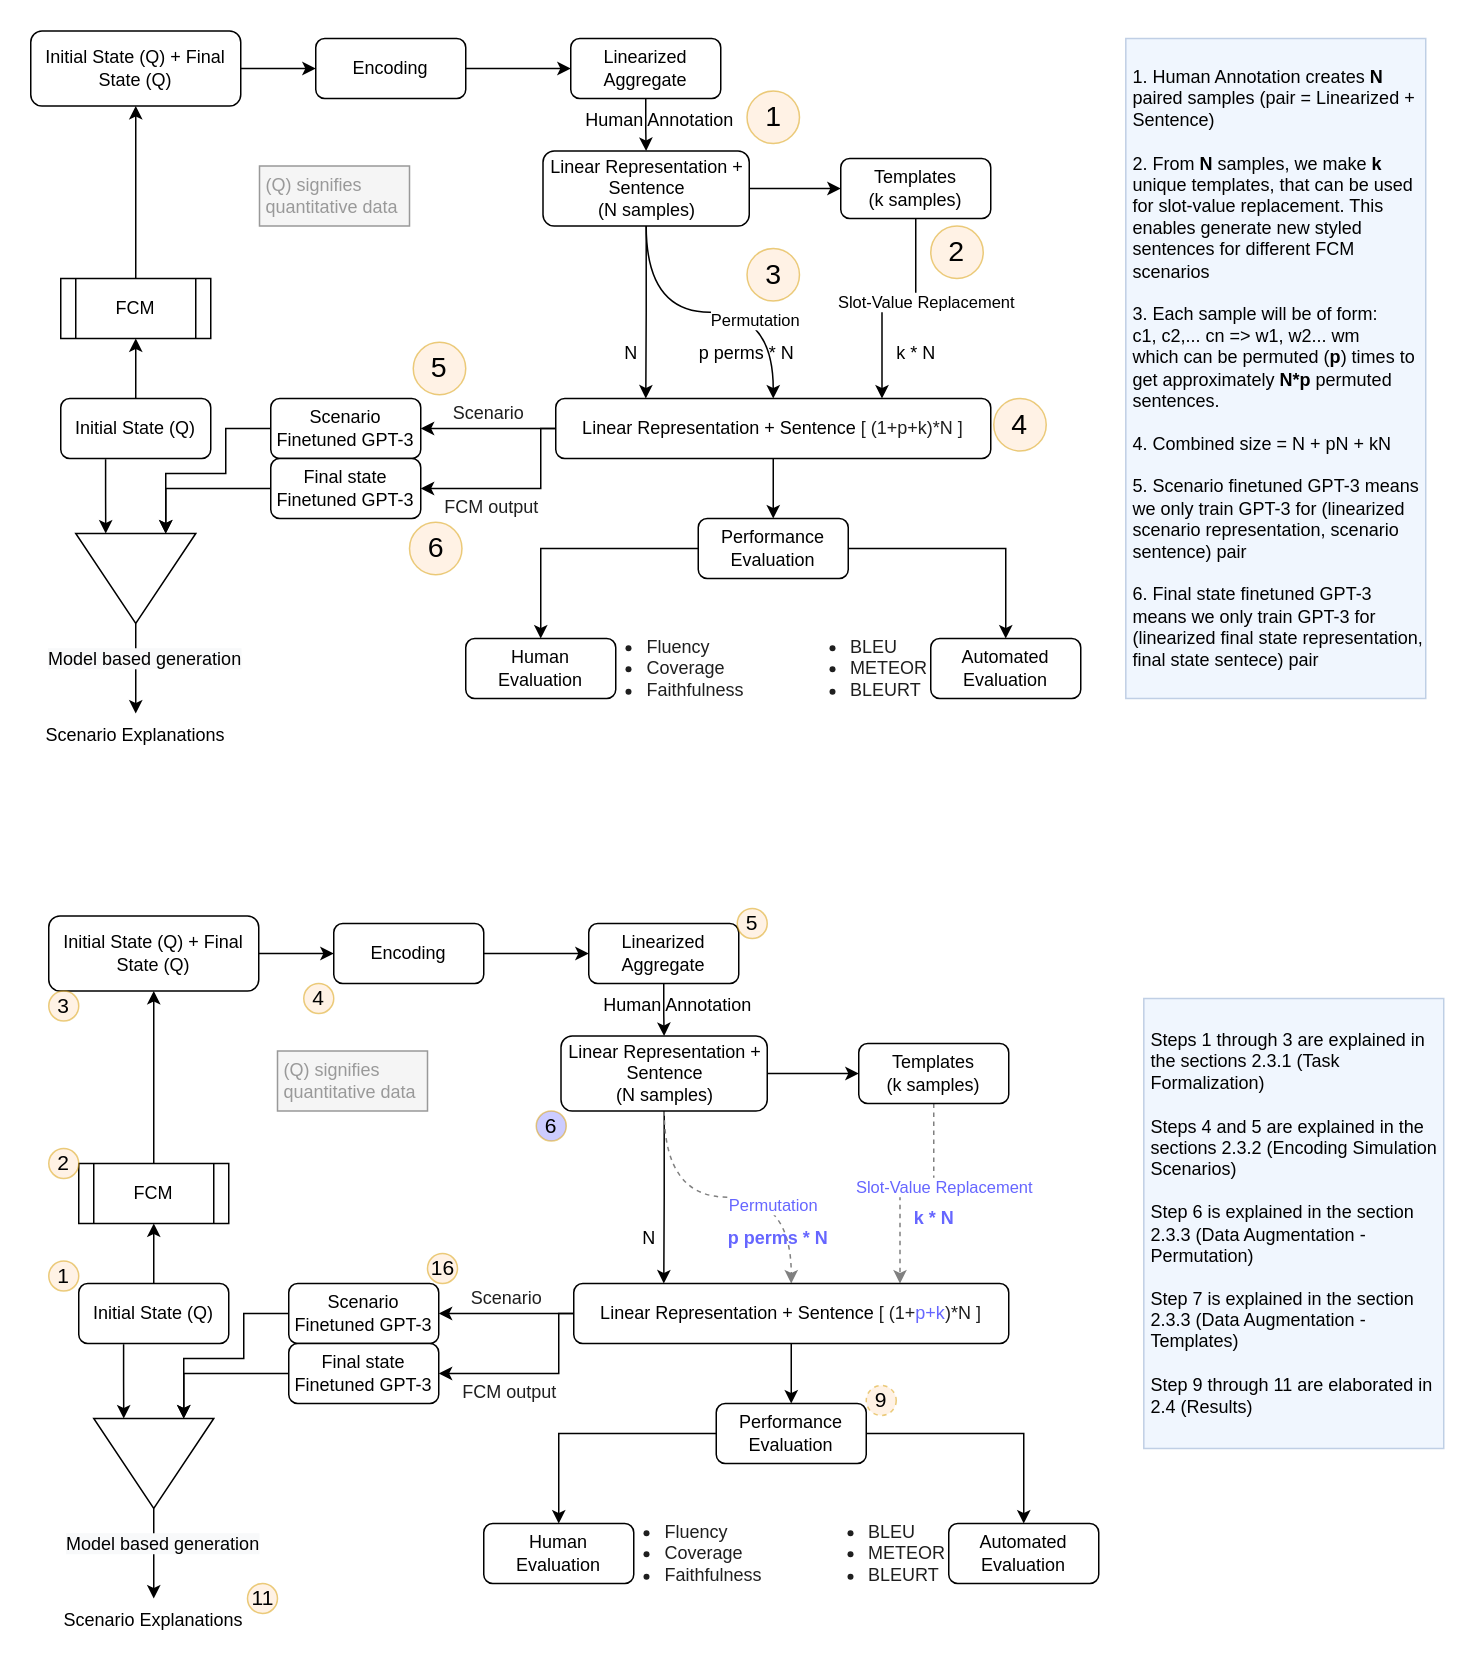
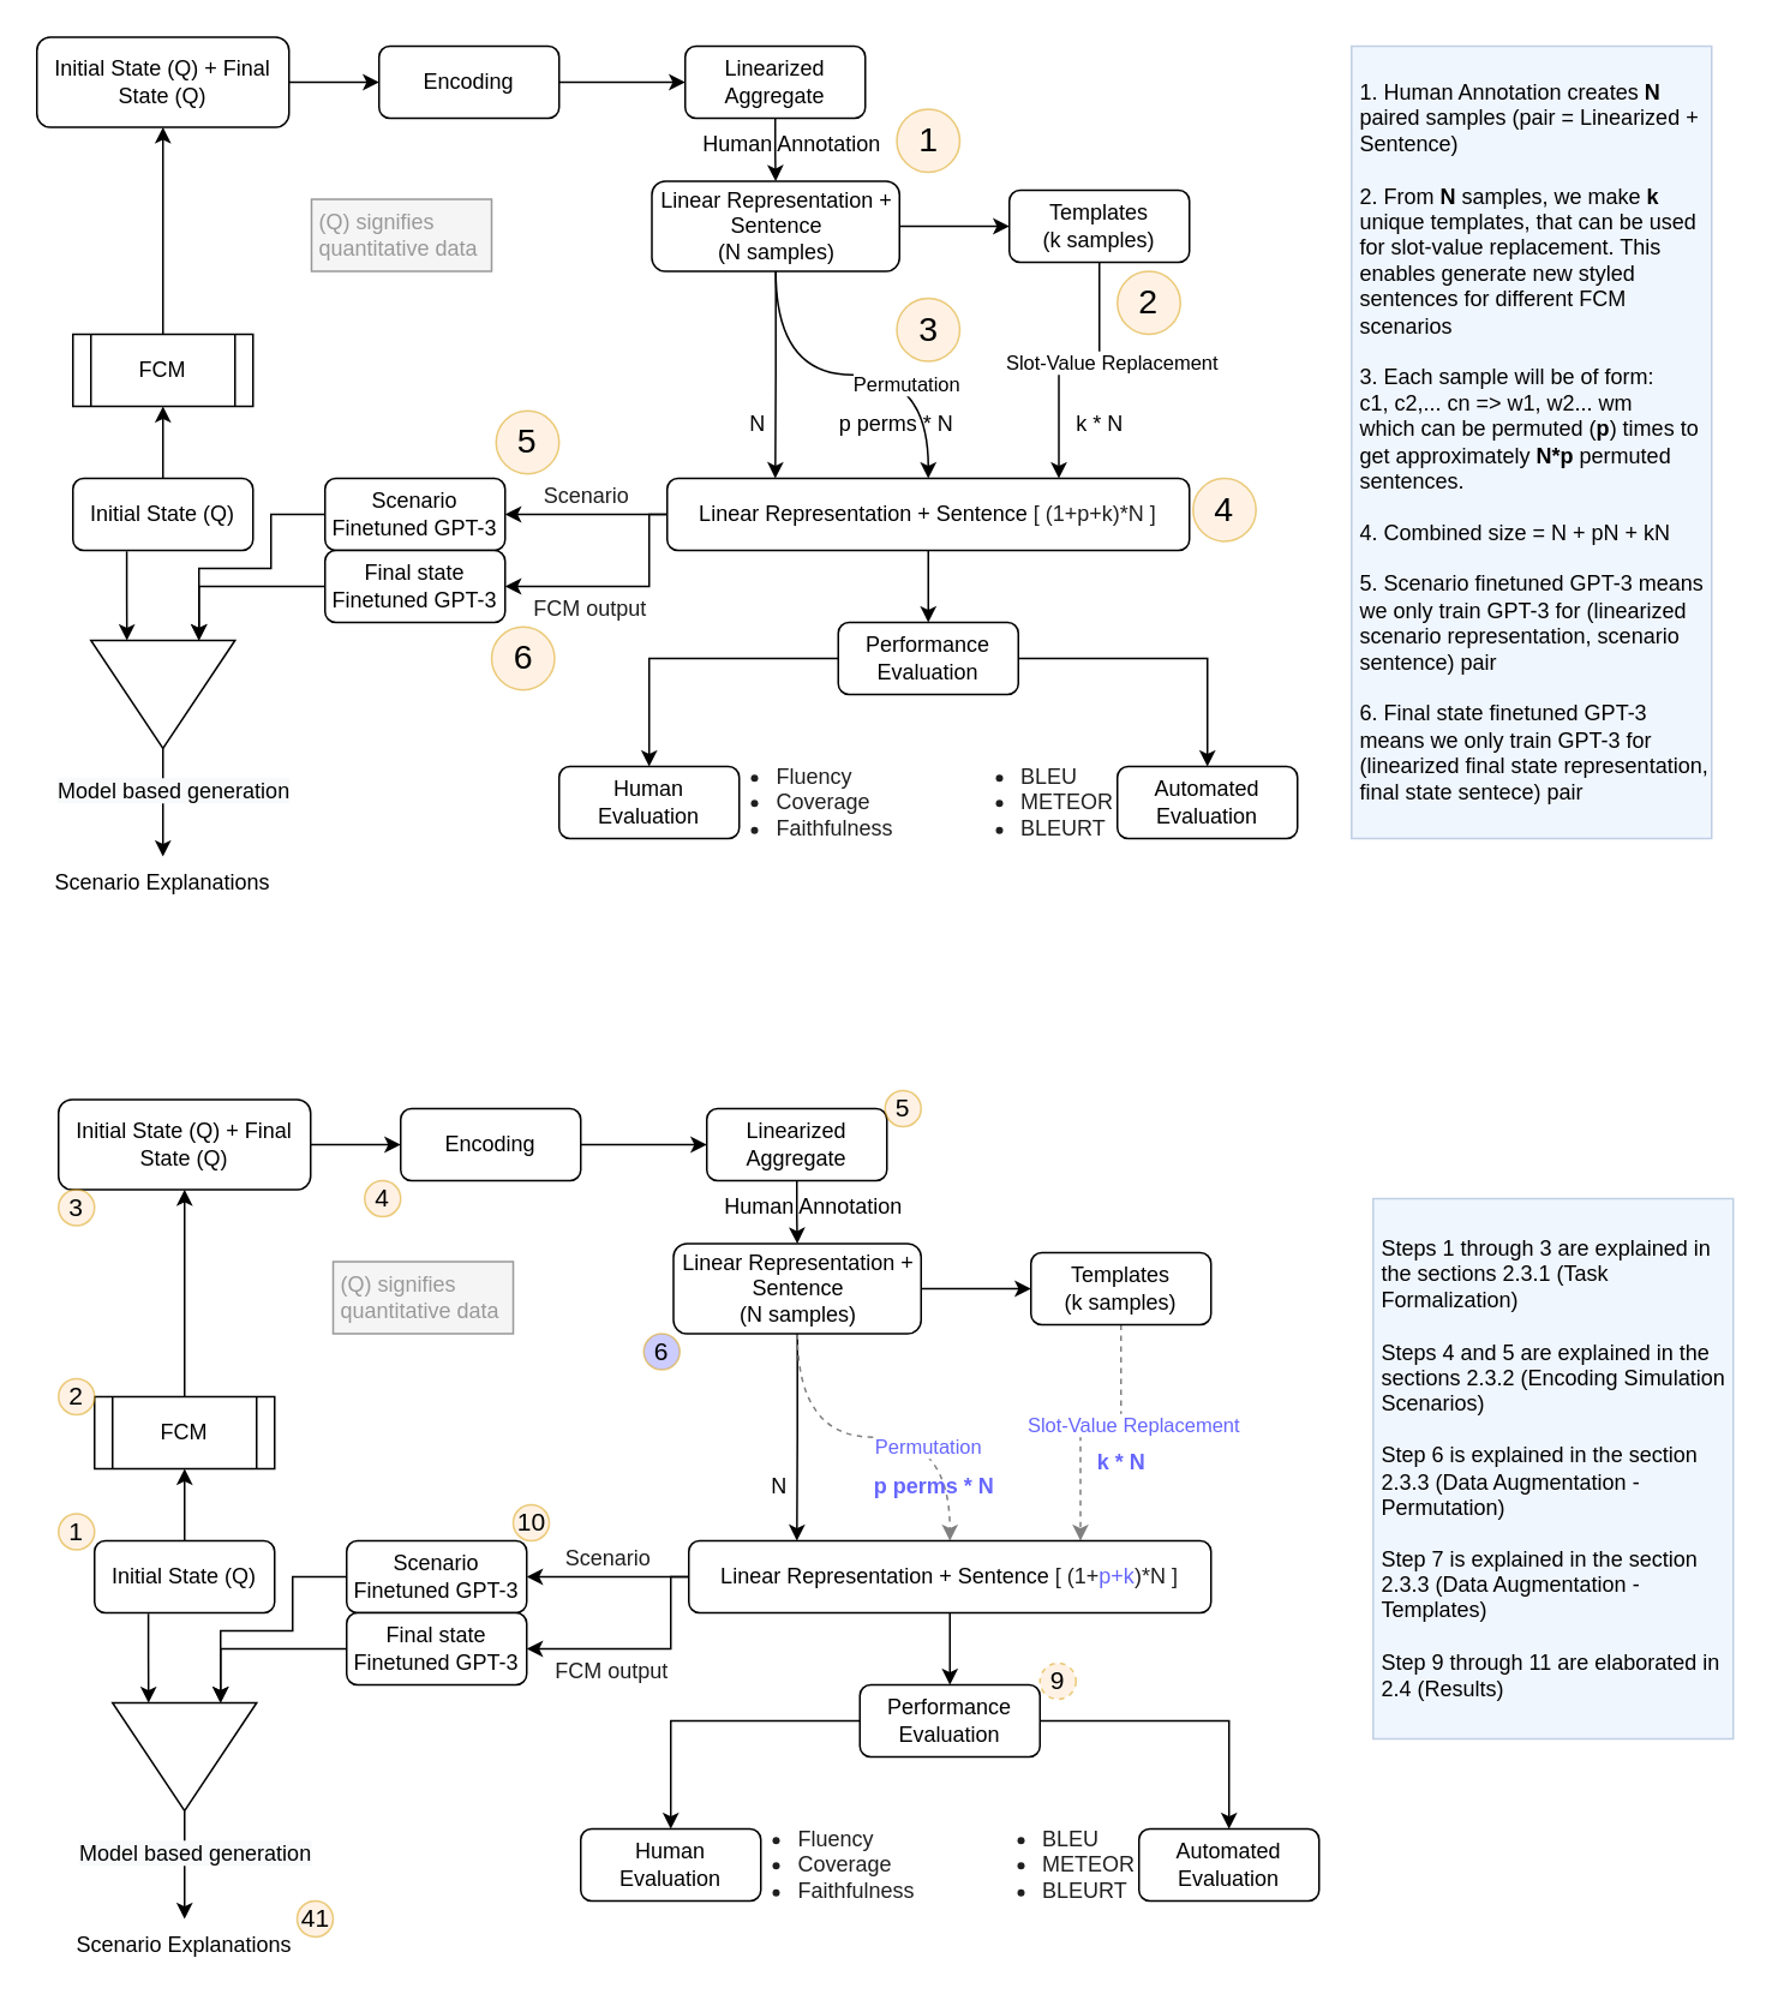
- <mxCell id="107" value="&lt;font style=&quot;font-size: 13px;&quot;&gt;&lt;font style=&quot;font-size: 14px;&quot;&gt;16&lt;/font&gt;&lt;/font&gt;" style="ellipse;whiteSpace=wrap;html=1;aspect=fixed;fillColor=#ffe6cc;strokeColor=#d79b00;opacity=50;" parent="1" vertex="1"><mxGeometry x="284.5" y="835" width="20" height="20" as="geometry" /></mxCell>
+ <mxCell id="107" value="&lt;font style=&quot;font-size: 13px;&quot;&gt;&lt;font style=&quot;font-size: 14px;&quot;&gt;10&lt;/font&gt;&lt;/font&gt;" style="ellipse;whiteSpace=wrap;html=1;aspect=fixed;fillColor=#ffe6cc;strokeColor=#d79b00;opacity=50;" parent="1" vertex="1"><mxGeometry x="284.5" y="835" width="20" height="20" as="geometry" /></mxCell>
- <mxCell id="108" value="&lt;font style=&quot;font-size: 13px;&quot;&gt;&lt;font style=&quot;font-size: 14px;&quot;&gt;11&lt;/font&gt;&lt;/font&gt;" style="ellipse;whiteSpace=wrap;html=1;aspect=fixed;fillColor=#ffe6cc;strokeColor=#d79b00;opacity=50;" parent="1" vertex="1"><mxGeometry x="164.5" y="1055" width="20" height="20" as="geometry" /></mxCell>
+ <mxCell id="108" value="&lt;font style=&quot;font-size: 13px;&quot;&gt;&lt;font style=&quot;font-size: 14px;&quot;&gt;41&lt;/font&gt;&lt;/font&gt;" style="ellipse;whiteSpace=wrap;html=1;aspect=fixed;fillColor=#ffe6cc;strokeColor=#d79b00;opacity=50;" parent="1" vertex="1"><mxGeometry x="164.5" y="1055" width="20" height="20" as="geometry" /></mxCell>
